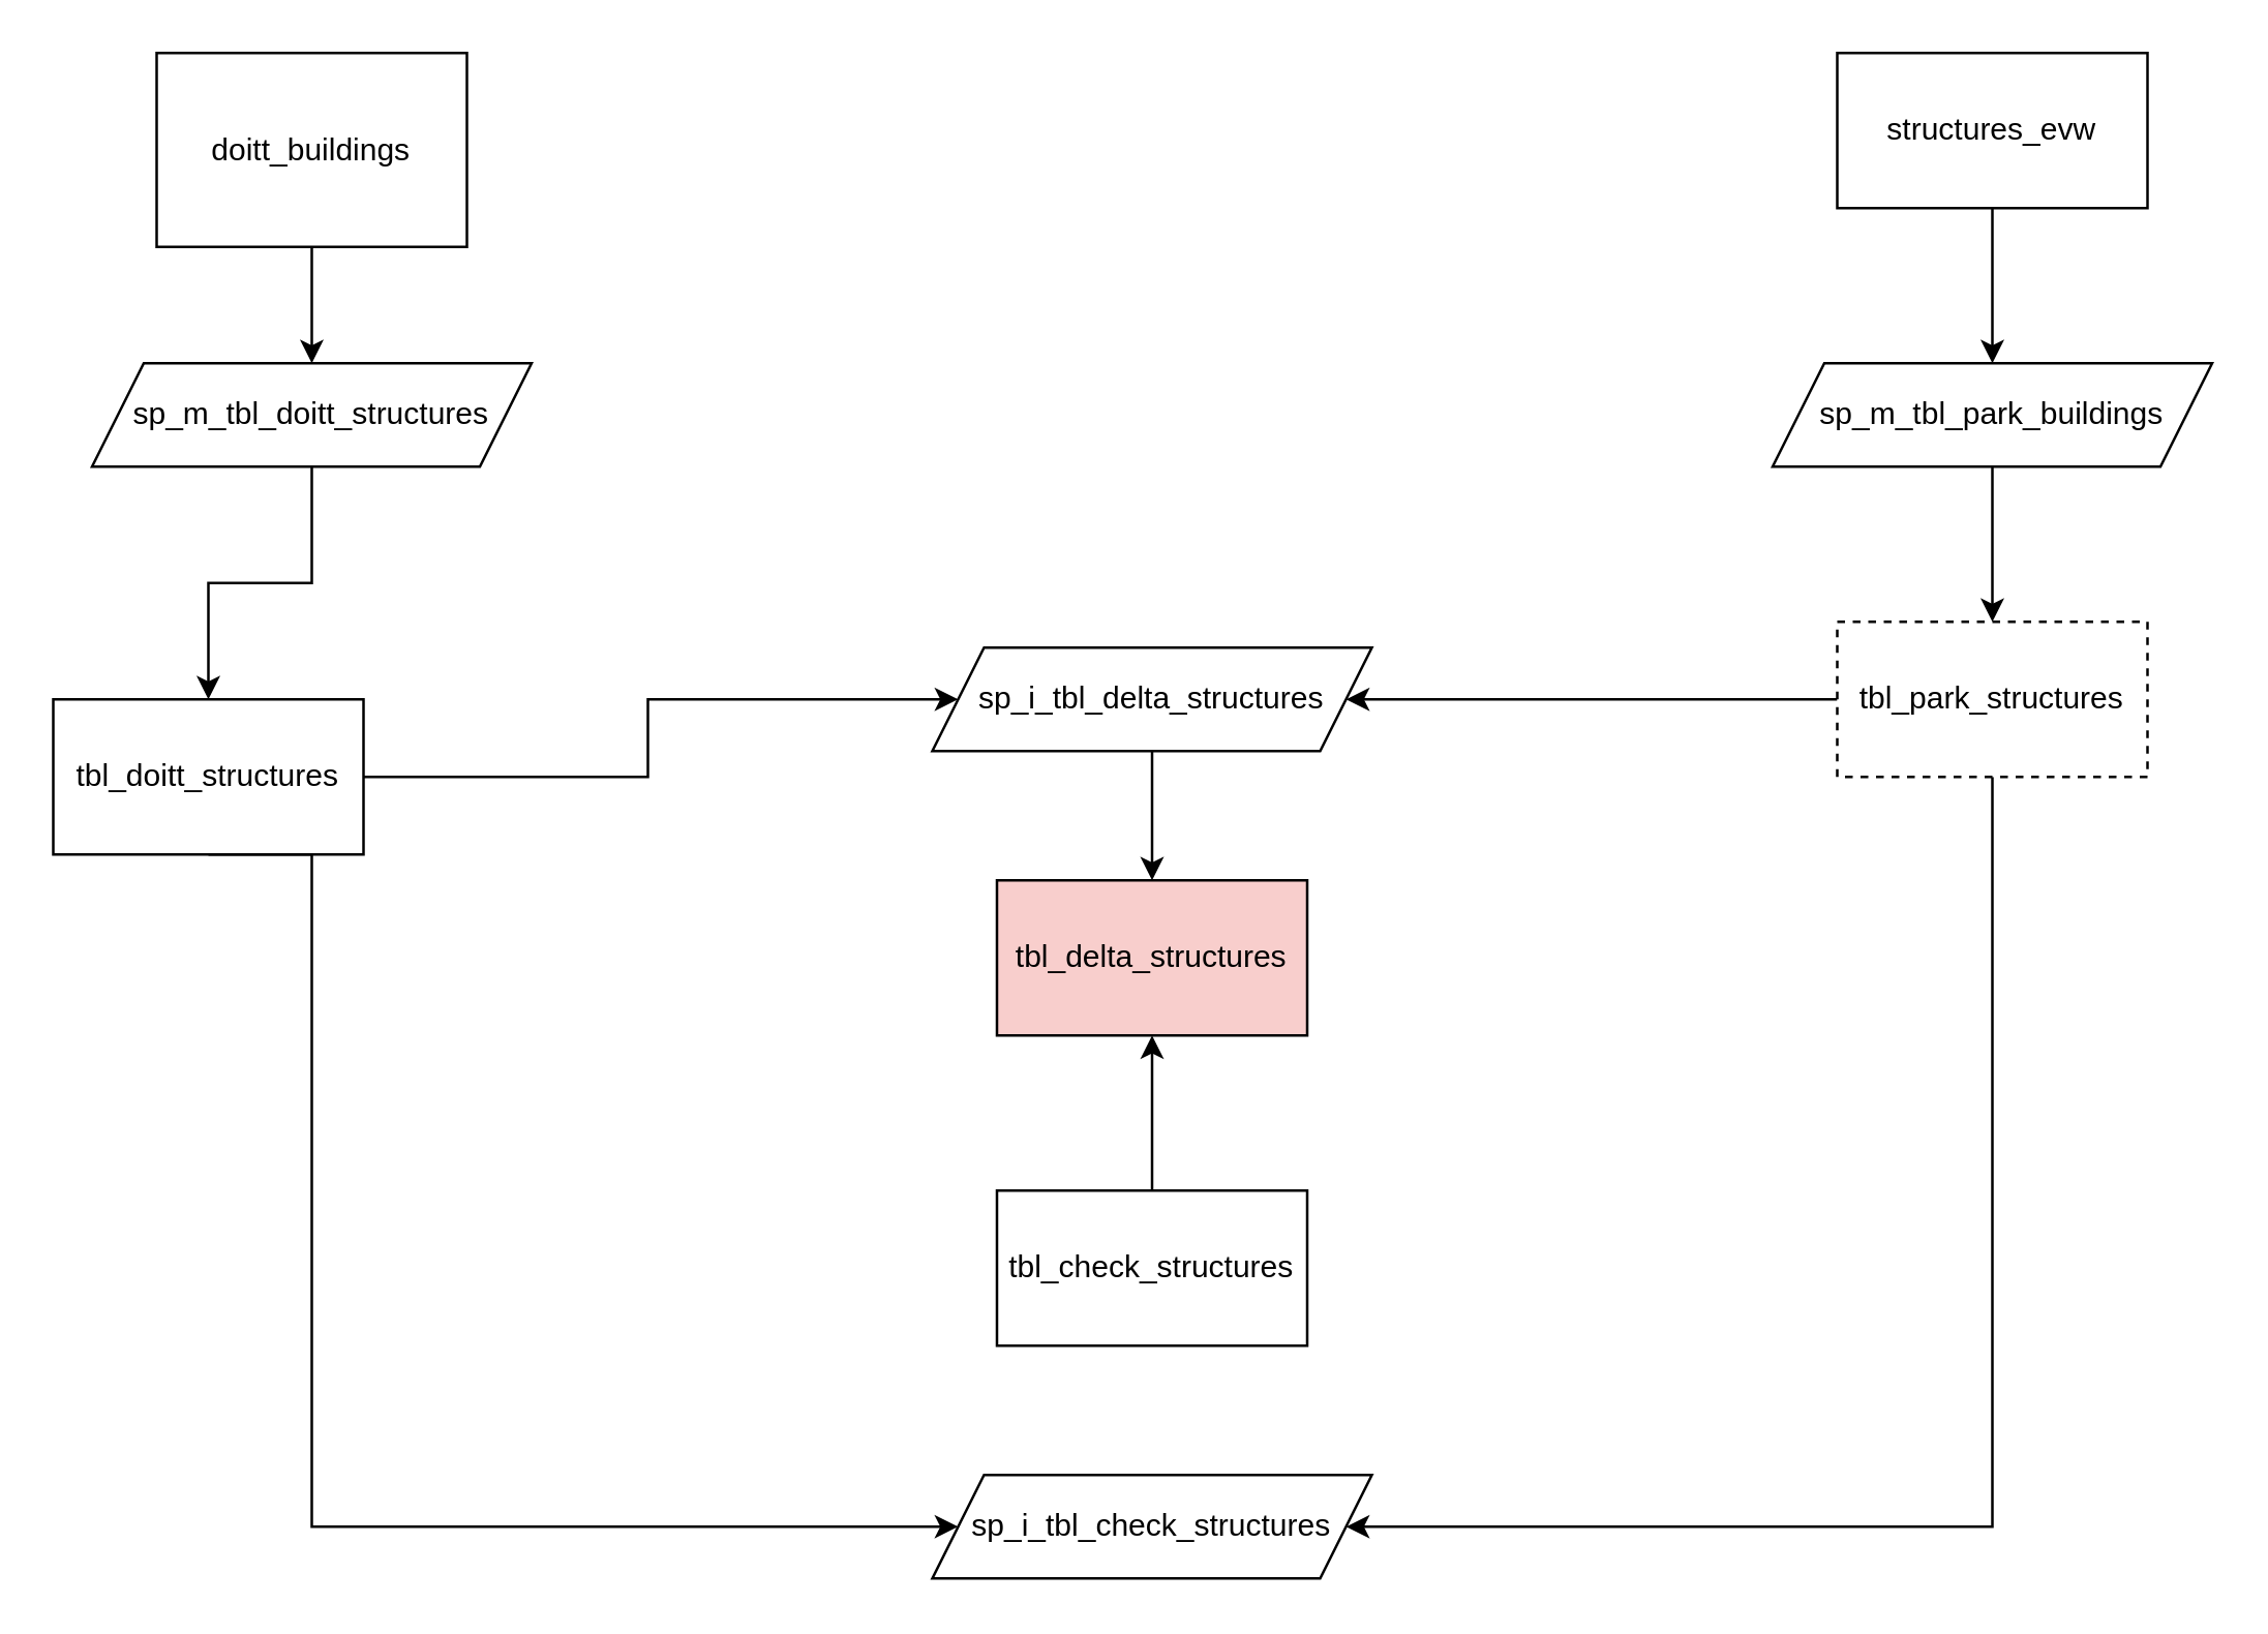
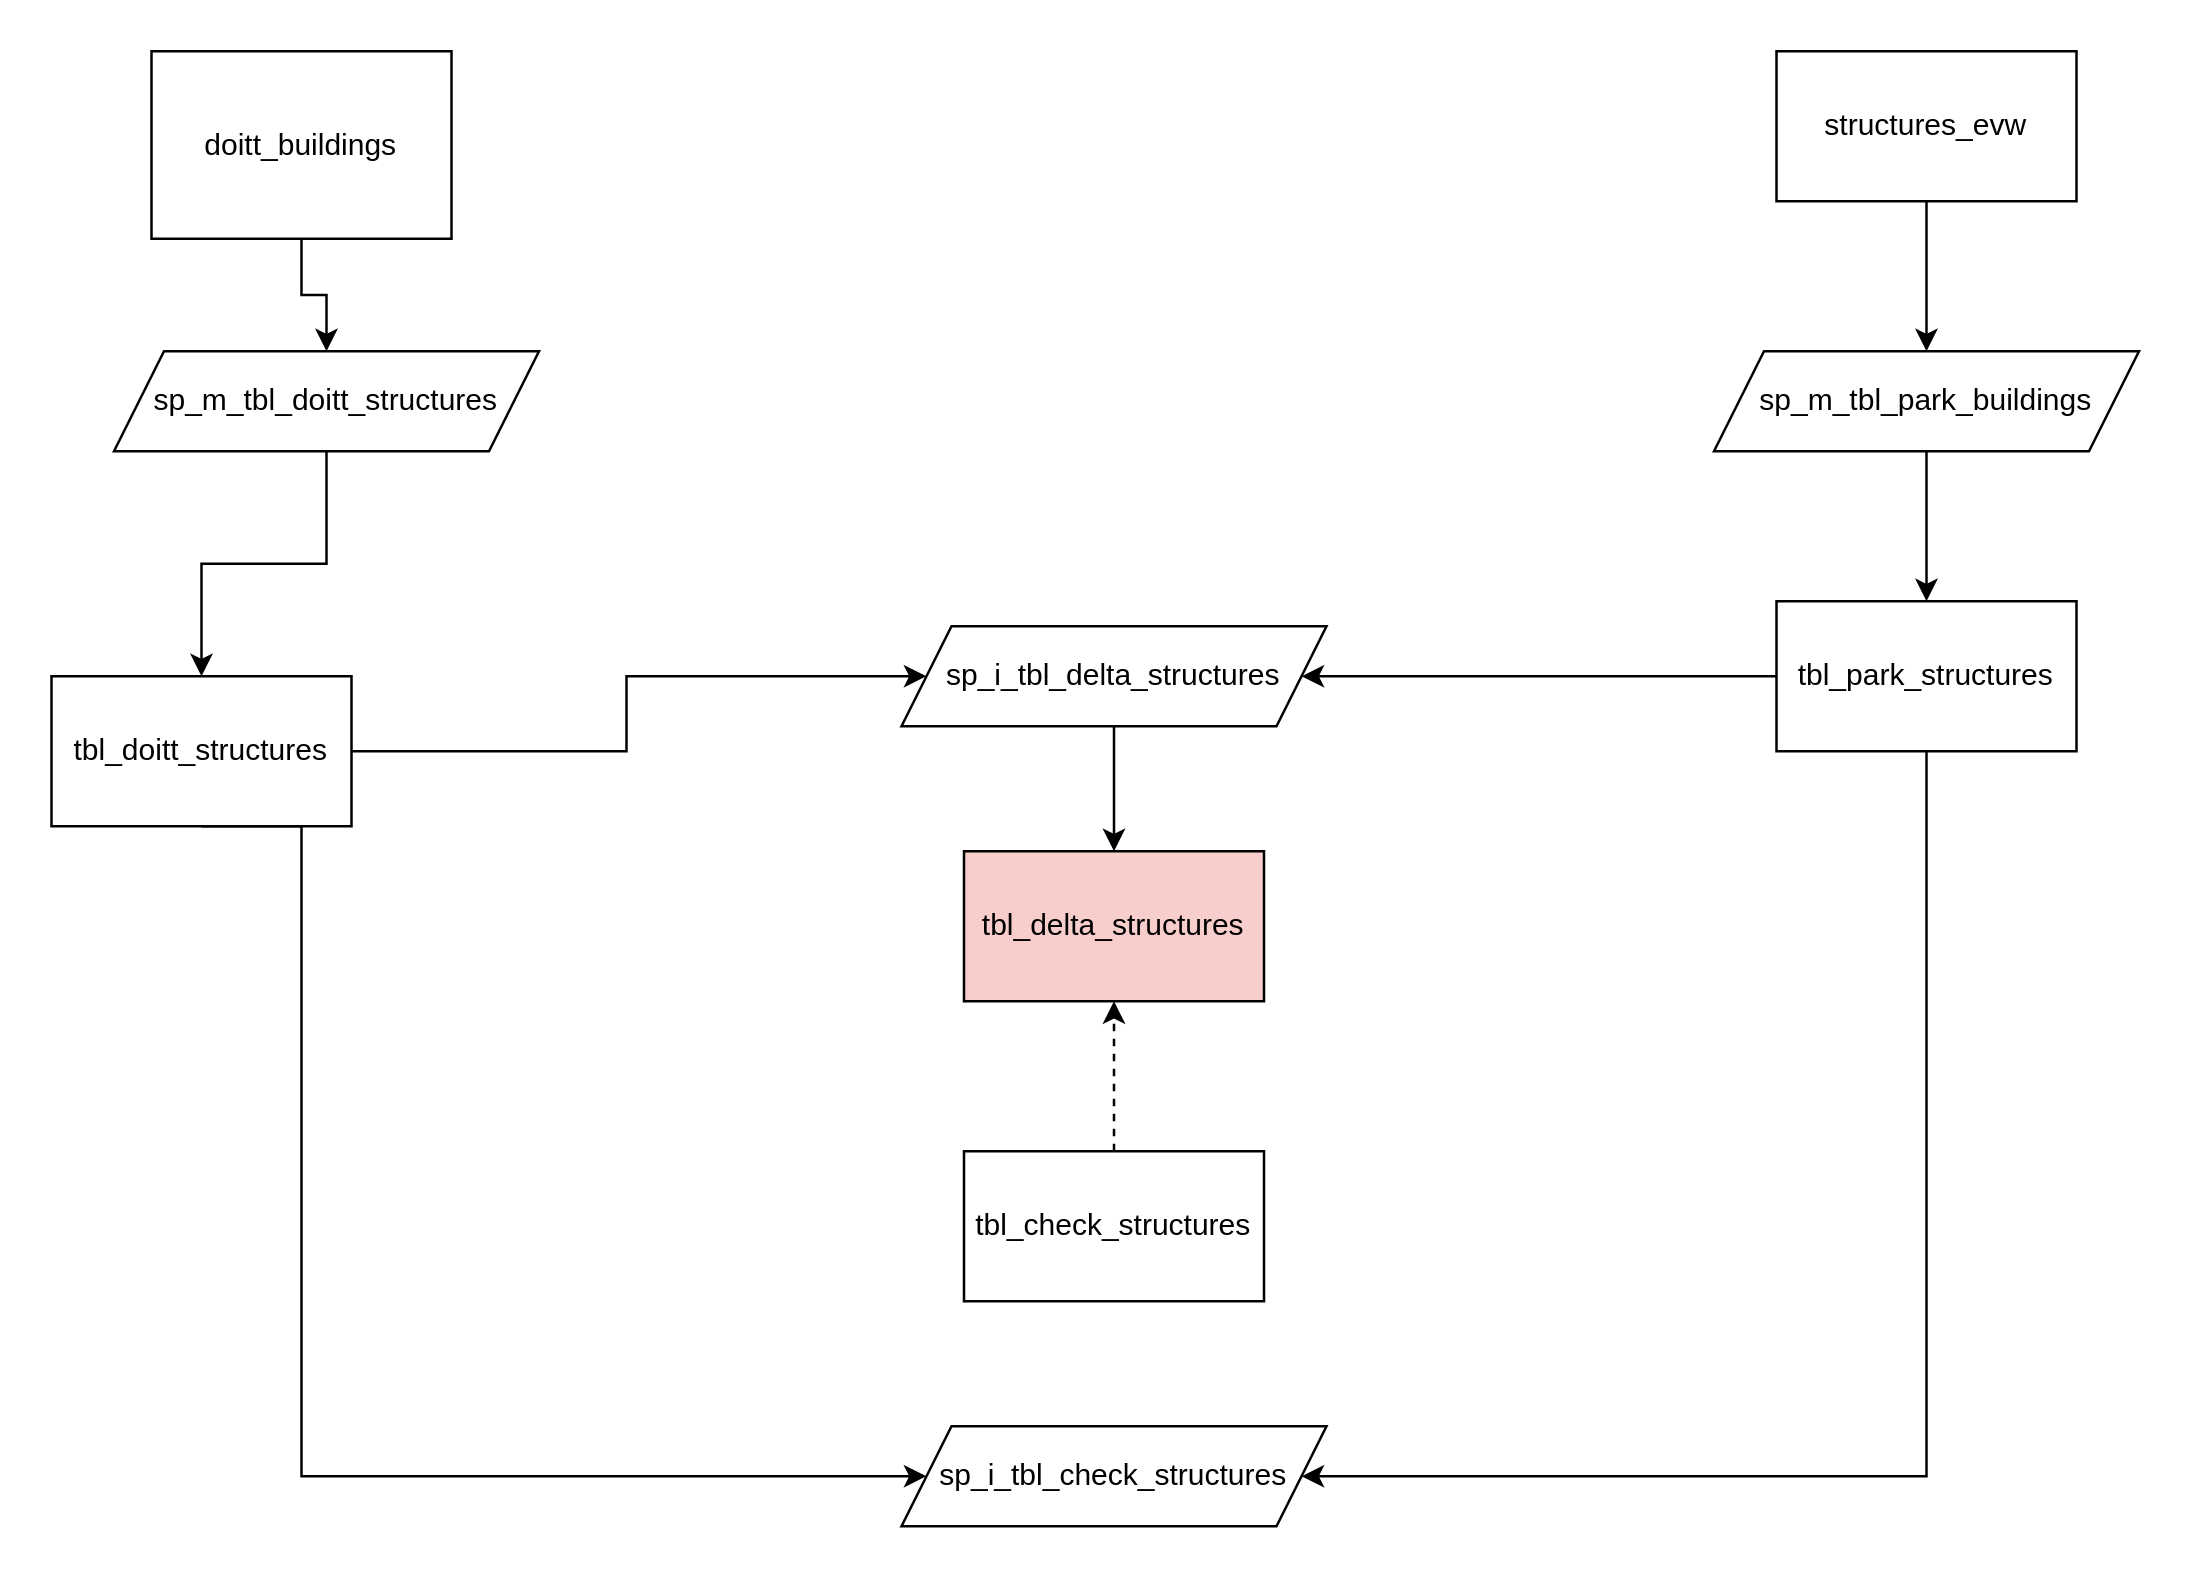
- <mxCell id="7" value="sp_m_tbl_doitt_structures" style="shape=parallelogram;perimeter=parallelogramPerimeter;whiteSpace=wrap;html=1;fixedSize=1;" vertex="1" parent="1"><mxGeometry x="35" y="140" width="170" height="40" as="geometry" /></mxCell>
+ <mxCell id="7" value="sp_m_tbl_doitt_structures" style="shape=parallelogram;perimeter=parallelogramPerimeter;whiteSpace=wrap;html=1;fixedSize=1;" vertex="1" parent="1"><mxGeometry x="45" y="140" width="170" height="40" as="geometry" /></mxCell>
- <mxCell id="15" value="tbl_park_structures" style="rounded=0;whiteSpace=wrap;html=1;dashed=1;" vertex="1" parent="1"><mxGeometry x="710" y="240" width="120" height="60" as="geometry" /></mxCell>
+ <mxCell id="15" value="tbl_park_structures" style="rounded=0;whiteSpace=wrap;html=1;" vertex="1" parent="1"><mxGeometry x="710" y="240" width="120" height="60" as="geometry" /></mxCell>
- <mxCell id="20" style="edgeStyle=orthogonalEdgeStyle;rounded=0;orthogonalLoop=1;jettySize=auto;html=1;exitX=0.5;exitY=0;exitDx=0;exitDy=0;entryX=0.5;entryY=1;entryDx=0;entryDy=0;" edge="1" parent="1" source="21" target="19"><mxGeometry relative="1" as="geometry" /></mxCell>
+ <mxCell id="20" style="edgeStyle=orthogonalEdgeStyle;rounded=0;orthogonalLoop=1;jettySize=auto;html=1;exitX=0.5;exitY=0;exitDx=0;exitDy=0;entryX=0.5;entryY=1;entryDx=0;entryDy=0;dashed=1;" edge="1" parent="1" source="21" target="19"><mxGeometry relative="1" as="geometry" /></mxCell>
